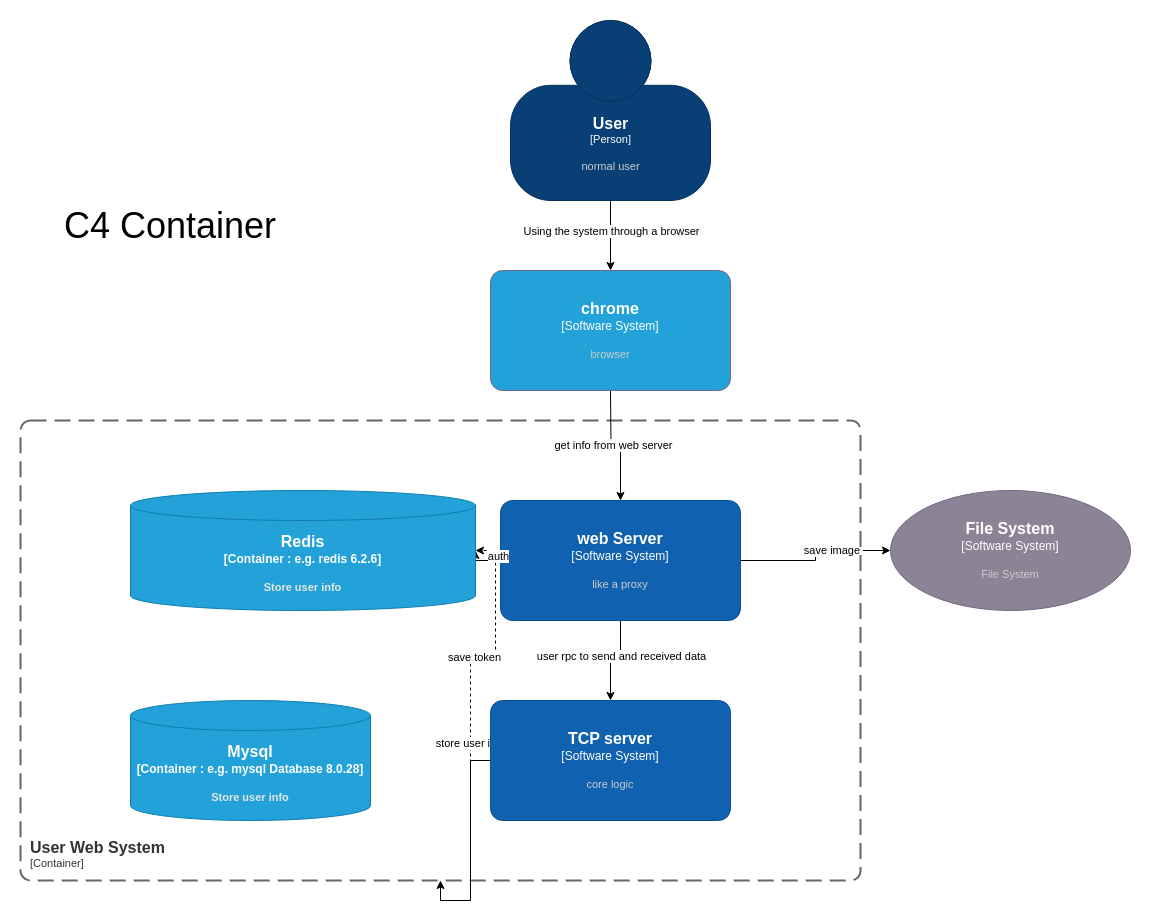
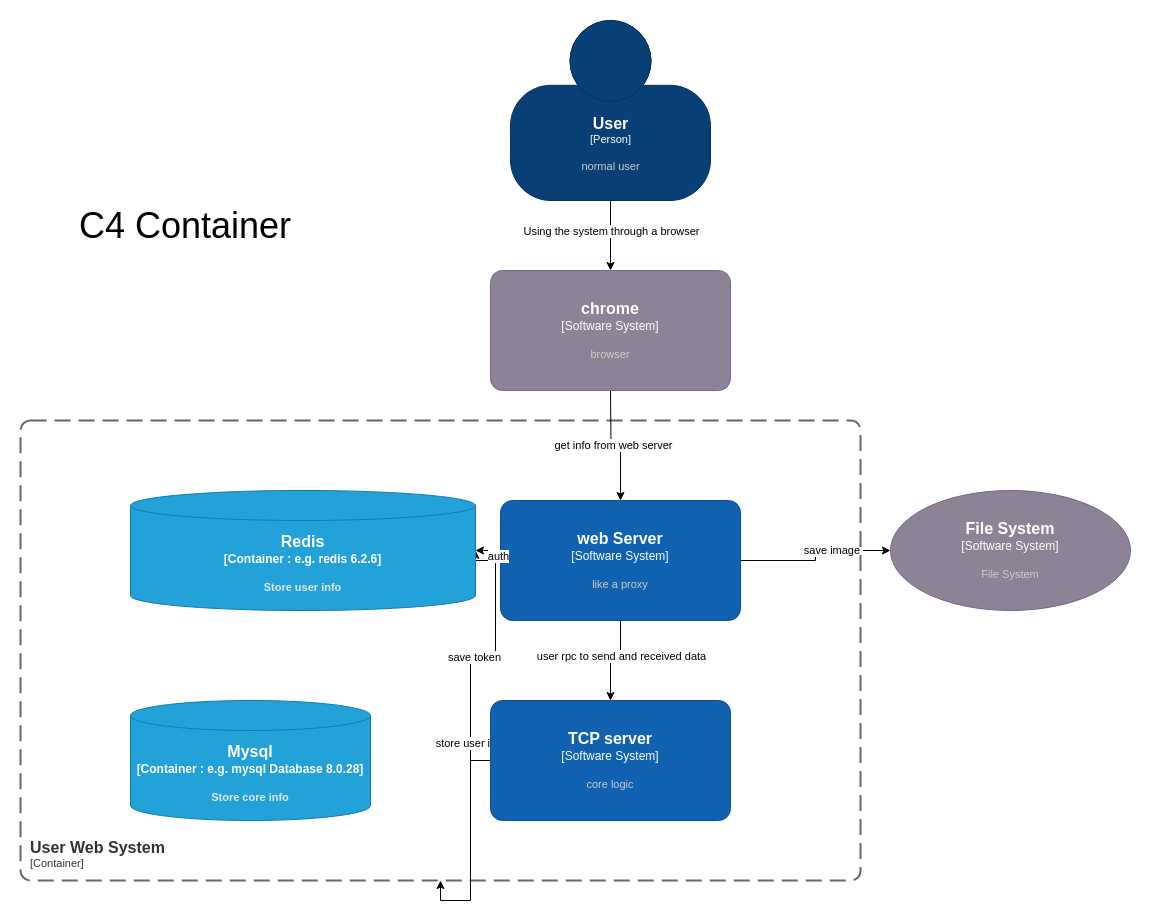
- <mxCell id="12" value="&lt;font style=&quot;font-size: 36px&quot;&gt;C4 Container&lt;/font&gt;" style="text;html=1;strokeColor=none;fillColor=none;align=center;verticalAlign=middle;whiteSpace=wrap;rounded=0;" parent="1" vertex="1"><mxGeometry x="55" y="210" width="230" height="30" as="geometry" /></mxCell>
+ <mxCell id="12" value="&lt;font style=&quot;font-size: 36px&quot;&gt;C4 Container&lt;/font&gt;" style="text;html=1;strokeColor=none;fillColor=none;align=center;verticalAlign=middle;whiteSpace=wrap;rounded=0;" parent="1" vertex="1"><mxGeometry x="70" y="210" width="230" height="30" as="geometry" /></mxCell>
- <mxCell id="24" value="&lt;font style=&quot;font-size: 16px&quot;&gt;&lt;b&gt;chrome&lt;/b&gt;&lt;/font&gt;&lt;div&gt;[Software System]&lt;/div&gt;&lt;br&gt;&lt;div&gt;&lt;font style=&quot;font-size: 11px&quot;&gt;&lt;font color=&quot;#cccccc&quot;&gt;browser&lt;/font&gt;&lt;/div&gt;" style="rounded=1;whiteSpace=wrap;html=1;labelBackgroundColor=none;fillColor=#23a2d9;fontColor=#ffffff;align=center;arcSize=10;strokeColor=#736782;metaEdit=1;resizable=0;points=[[0.25,0,0],[0.5,0,0],[0.75,0,0],[1,0.25,0],[1,0.5,0],[1,0.75,0],[0.75,1,0],[0.5,1,0],[0.25,1,0],[0,0.75,0],[0,0.5,0],[0,0.25,0]];" parent="1" vertex="1"><mxGeometry x="490" y="270" width="240" height="120" as="geometry" /></mxCell>
+ <mxCell id="24" value="&lt;font style=&quot;font-size: 16px&quot;&gt;&lt;b&gt;chrome&lt;/b&gt;&lt;/font&gt;&lt;div&gt;[Software System]&lt;/div&gt;&lt;br&gt;&lt;div&gt;&lt;font style=&quot;font-size: 11px&quot;&gt;&lt;font color=&quot;#cccccc&quot;&gt;browser&lt;/font&gt;&lt;/div&gt;" style="rounded=1;whiteSpace=wrap;html=1;labelBackgroundColor=none;fillColor=#8C8496;fontColor=#ffffff;align=center;arcSize=10;strokeColor=#736782;metaEdit=1;resizable=0;points=[[0.25,0,0],[0.5,0,0],[0.75,0,0],[1,0.25,0],[1,0.5,0],[1,0.75,0],[0.75,1,0],[0.5,1,0],[0.25,1,0],[0,0.75,0],[0,0.5,0],[0,0.25,0]];" parent="1" vertex="1"><mxGeometry x="490" y="270" width="240" height="120" as="geometry" /></mxCell>
- <mxCell id="15" style="edgeStyle=orthogonalEdgeStyle;rounded=0;orthogonalLoop=1;jettySize=auto;html=1;exitX=0;exitY=0.5;exitDx=0;exitDy=0;exitPerimeter=0;entryX=1;entryY=0.5;entryDx=0;entryDy=0;entryPerimeter=0;dashed=1;" parent="1" source="19" target="21" edge="1"><mxGeometry relative="1" as="geometry" /></mxCell>
+ <mxCell id="15" style="edgeStyle=orthogonalEdgeStyle;rounded=0;orthogonalLoop=1;jettySize=auto;html=1;exitX=0;exitY=0.5;exitDx=0;exitDy=0;exitPerimeter=0;entryX=1;entryY=0.5;entryDx=0;entryDy=0;entryPerimeter=0;" parent="1" source="19" target="21" edge="1"><mxGeometry relative="1" as="geometry" /></mxCell>
- <mxCell id="20" value="&lt;font style=&quot;font-size: 16px&quot;&gt;&lt;b&gt;Mysql&lt;/font&gt;&lt;div&gt;[Container :&amp;nbsp;e.g. mysql Database 8.0.28]&lt;/div&gt;&lt;br&gt;&lt;div&gt;&lt;font style=&quot;font-size: 11px&quot;&gt;&lt;font color=&quot;#E6E6E6&quot;&gt;Store user info&lt;/font&gt;&lt;/div&gt;" style="shape=cylinder3;size=15;whiteSpace=wrap;html=1;boundedLbl=1;rounded=0;labelBackgroundColor=none;fillColor=#23A2D9;fontSize=12;fontColor=#ffffff;align=center;strokeColor=#0E7DAD;metaEdit=1;points=[[0.5,0,0],[1,0.25,0],[1,0.5,0],[1,0.75,0],[0.5,1,0],[0,0.75,0],[0,0.5,0],[0,0.25,0]];resizable=0;" parent="1" vertex="1"><mxGeometry x="130" y="700" width="240" height="120" as="geometry" /></mxCell>
+ <mxCell id="20" value="&lt;font style=&quot;font-size: 16px&quot;&gt;&lt;b&gt;Mysql&lt;/font&gt;&lt;div&gt;[Container :&amp;nbsp;e.g. mysql Database 8.0.28]&lt;/div&gt;&lt;br&gt;&lt;div&gt;&lt;font style=&quot;font-size: 11px&quot;&gt;&lt;font color=&quot;#E6E6E6&quot;&gt;Store core info&lt;/font&gt;&lt;/div&gt;" style="shape=cylinder3;size=15;whiteSpace=wrap;html=1;boundedLbl=1;rounded=0;labelBackgroundColor=none;fillColor=#23A2D9;fontSize=12;fontColor=#ffffff;align=center;strokeColor=#0E7DAD;metaEdit=1;points=[[0.5,0,0],[1,0.25,0],[1,0.5,0],[1,0.75,0],[0.5,1,0],[0,0.75,0],[0,0.5,0],[0,0.25,0]];resizable=0;" parent="1" vertex="1"><mxGeometry x="130" y="700" width="240" height="120" as="geometry" /></mxCell>
